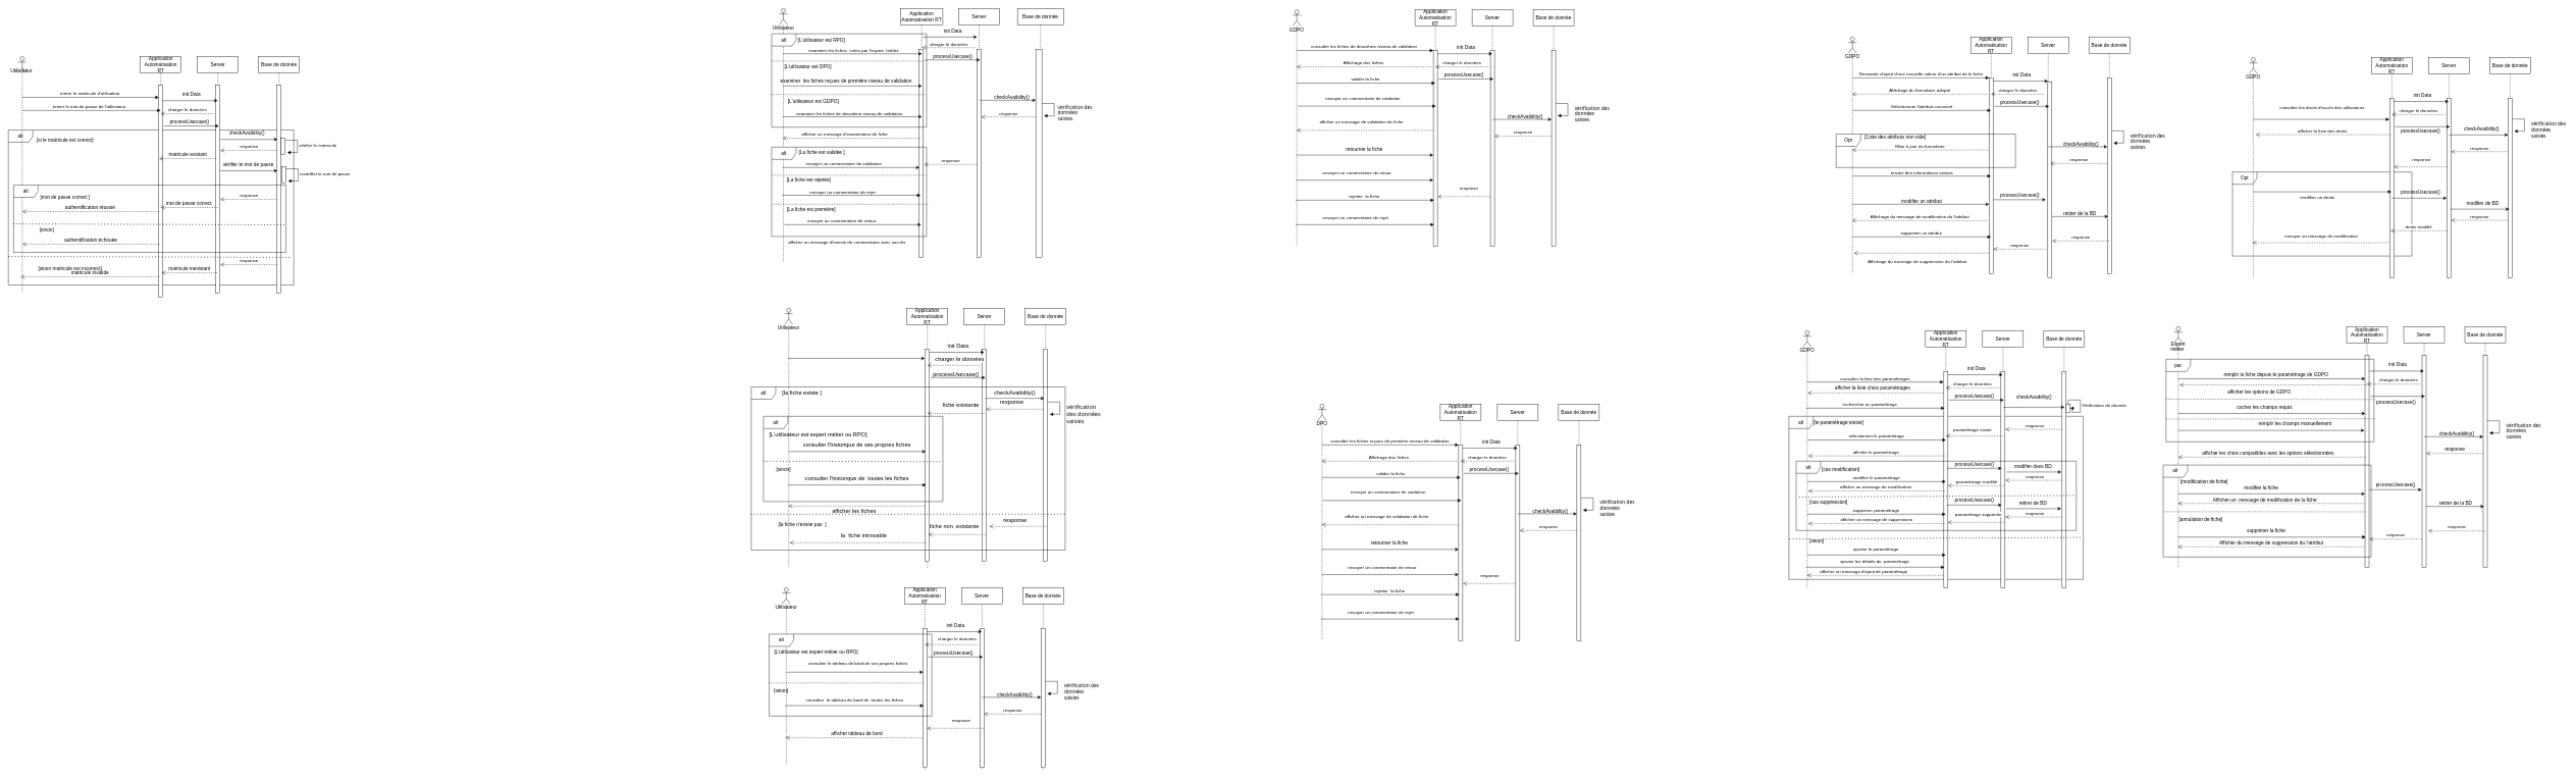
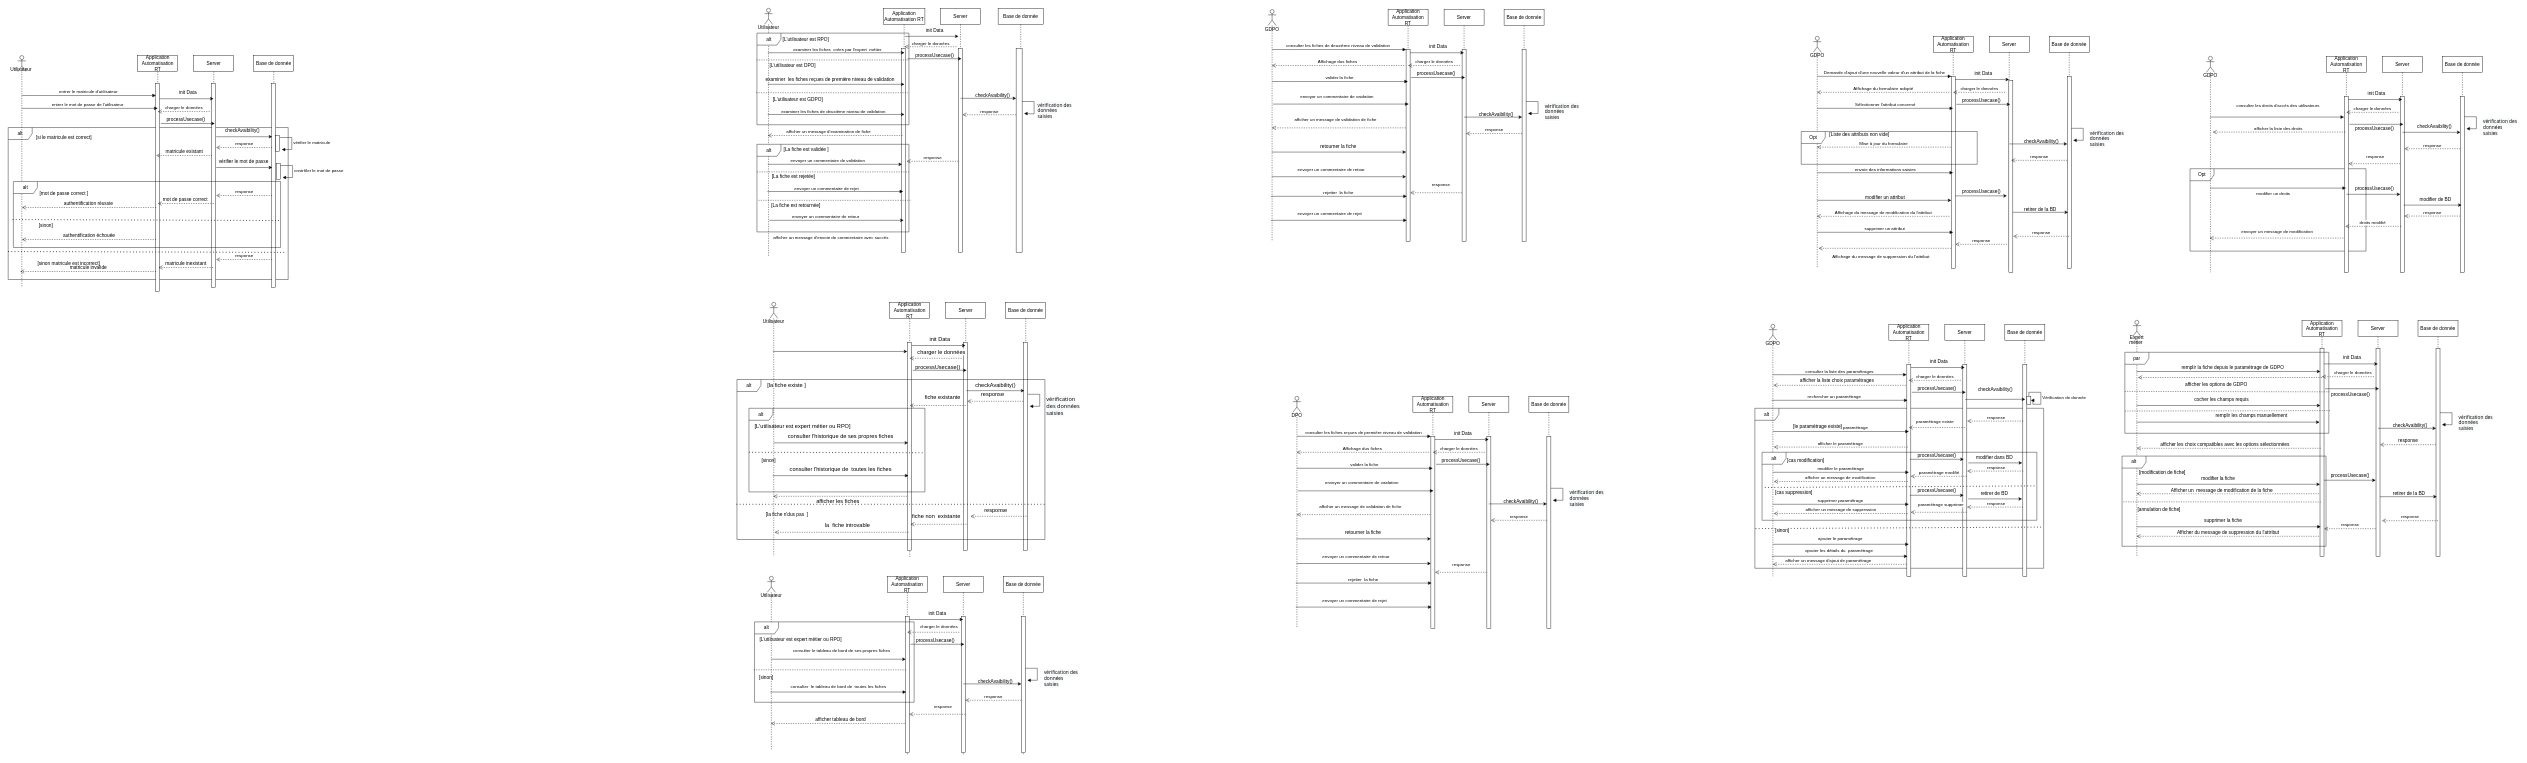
- <mxCell id="263" value="[La fiche est première]" style="text;html=1;align=center;verticalAlign=middle;resizable=0;points=[];autosize=1;strokeColor=none;fillColor=none;" parent="1" vertex="1"><mxGeometry x="1914" y="497" width="150" height="30" as="geometry" /></mxCell>
+ <mxCell id="263" value="[La fiche est retournée]" style="text;html=1;align=center;verticalAlign=middle;resizable=0;points=[];autosize=1;strokeColor=none;fillColor=none;" parent="1" vertex="1"><mxGeometry x="1914" y="497" width="150" height="30" as="geometry" /></mxCell>
- <mxCell id="291" value="&lt;span style=&quot;color: rgb(0, 0, 0); font-family: Helvetica; font-style: normal; font-variant-ligatures: normal; font-variant-caps: normal; font-weight: 400; letter-spacing: normal; orphans: 2; text-align: center; text-indent: 0px; text-transform: none; widows: 2; word-spacing: 0px; -webkit-text-stroke-width: 0px; white-space: nowrap; background-color: rgb(251, 251, 251); text-decoration-thickness: initial; text-decoration-style: initial; text-decoration-color: initial; float: none; display: inline !important;&quot;&gt;&lt;font style=&quot;font-size: 12px;&quot;&gt;[le paramétrage existe]&lt;/font&gt;&lt;/span&gt;" style="text;whiteSpace=wrap;html=1;" parent="1" vertex="1"><mxGeometry x="4446" y="1023" width="200" height="40" as="geometry" /></mxCell>
+ <mxCell id="291" value="&lt;span style=&quot;color: rgb(0, 0, 0); font-family: Helvetica; font-style: normal; font-variant-ligatures: normal; font-variant-caps: normal; font-weight: 400; letter-spacing: normal; orphans: 2; text-align: center; text-indent: 0px; text-transform: none; widows: 2; word-spacing: 0px; -webkit-text-stroke-width: 0px; white-space: nowrap; background-color: rgb(251, 251, 251); text-decoration-thickness: initial; text-decoration-style: initial; text-decoration-color: initial; float: none; display: inline !important;&quot;&gt;&lt;font style=&quot;font-size: 12px;&quot;&gt;[le paramétrage existe]&lt;/font&gt;&lt;/span&gt;" style="text;whiteSpace=wrap;html=1;" parent="1" vertex="1"><mxGeometry x="4481" y="1053" width="200" height="40" as="geometry" /></mxCell>
- <mxCell id="285" value="[la fiche n'existe pas&amp;nbsp; ]" style="text;html=1;align=center;verticalAlign=middle;resizable=0;points=[];autosize=1;strokeColor=none;fillColor=none;" parent="1" vertex="1"><mxGeometry x="1892" y="1270" width="150" height="30" as="geometry" /></mxCell>
+ <mxCell id="285" value="[la fiche n'dus pas&amp;nbsp; ]" style="text;html=1;align=center;verticalAlign=middle;resizable=0;points=[];autosize=1;strokeColor=none;fillColor=none;" parent="1" vertex="1"><mxGeometry x="1892" y="1270" width="150" height="30" as="geometry" /></mxCell>
